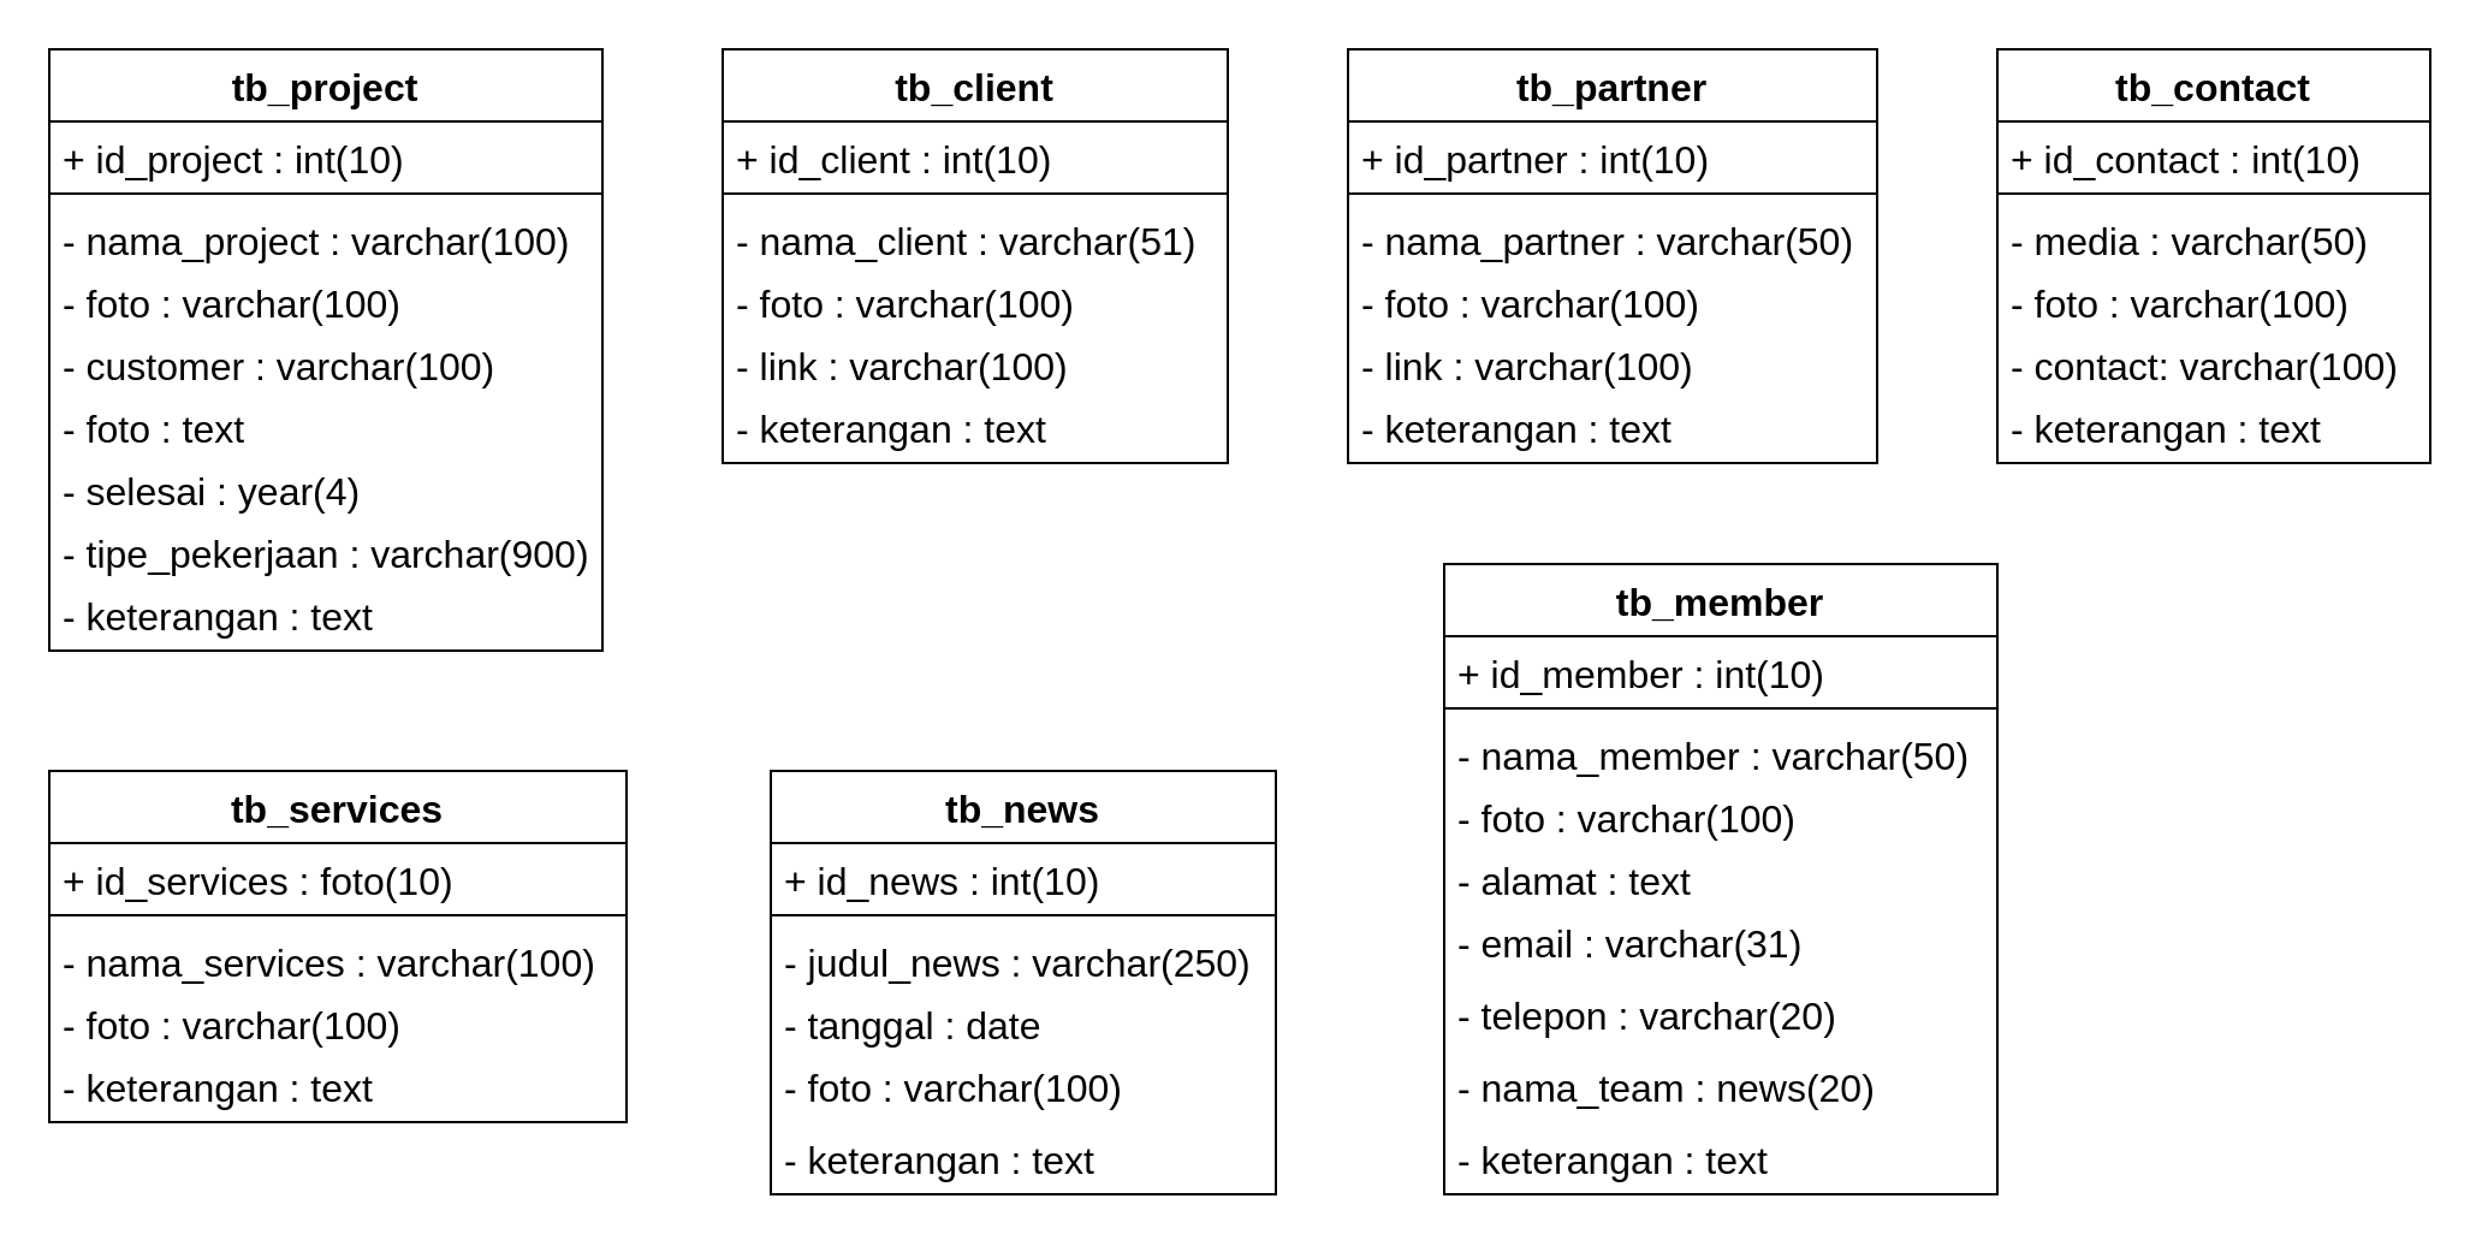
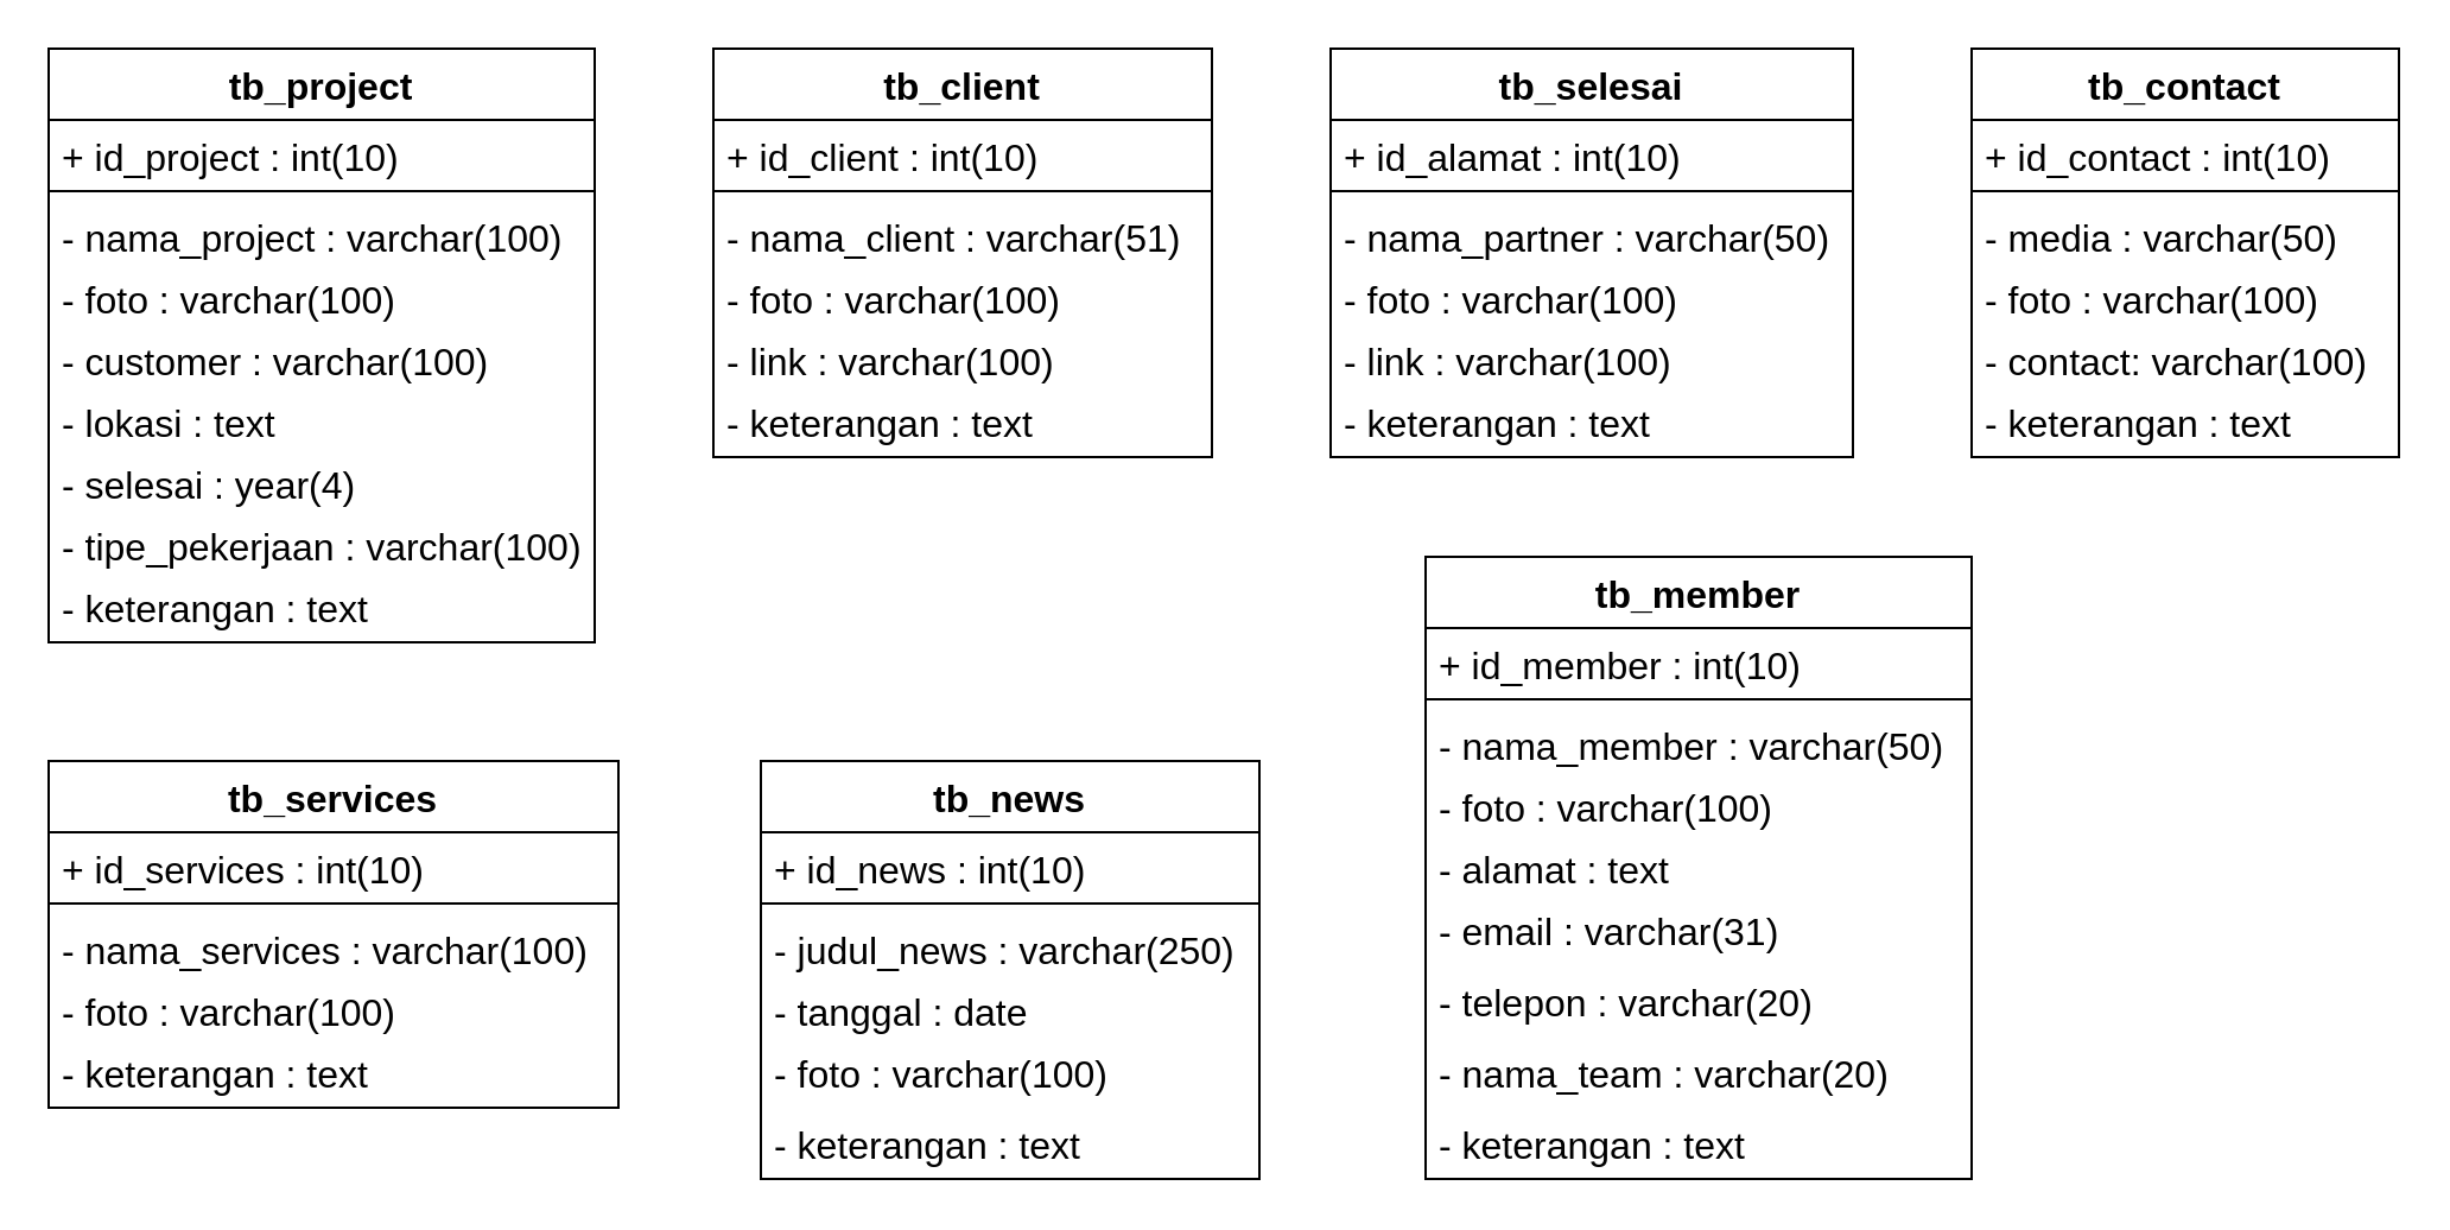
- <mxCell id="33" value="tb_partner" style="swimlane;fontStyle=1;align=center;verticalAlign=top;childLayout=stackLayout;horizontal=1;startSize=30;horizontalStack=0;resizeParent=1;resizeParentMax=0;resizeLast=0;collapsible=1;marginBottom=0;fontSize=16;" parent="1" vertex="1"><mxGeometry x="560" y="20" width="220" height="172" as="geometry" /></mxCell>
+ <mxCell id="33" value="tb_selesai" style="swimlane;fontStyle=1;align=center;verticalAlign=top;childLayout=stackLayout;horizontal=1;startSize=30;horizontalStack=0;resizeParent=1;resizeParentMax=0;resizeLast=0;collapsible=1;marginBottom=0;fontSize=16;" parent="1" vertex="1"><mxGeometry x="560" y="20" width="220" height="172" as="geometry" /></mxCell>
- <mxCell id="34" value="+ id_partner : int(10)" style="text;strokeColor=none;fillColor=none;align=left;verticalAlign=top;spacingLeft=4;spacingRight=4;overflow=hidden;rotatable=0;points=[[0,0.5],[1,0.5]];portConstraint=eastwest;fontSize=16;" parent="33" vertex="1"><mxGeometry y="30" width="220" height="26" as="geometry" /></mxCell>
+ <mxCell id="34" value="+ id_alamat : int(10)" style="text;strokeColor=none;fillColor=none;align=left;verticalAlign=top;spacingLeft=4;spacingRight=4;overflow=hidden;rotatable=0;points=[[0,0.5],[1,0.5]];portConstraint=eastwest;fontSize=16;" parent="33" vertex="1"><mxGeometry y="30" width="220" height="26" as="geometry" /></mxCell>
- <mxCell id="8" value="- foto : text" style="text;strokeColor=none;fillColor=none;align=left;verticalAlign=top;spacingLeft=4;spacingRight=4;overflow=hidden;rotatable=0;points=[[0,0.5],[1,0.5]];portConstraint=eastwest;fontSize=16;" parent="2" vertex="1"><mxGeometry y="142" width="230" height="26" as="geometry" /></mxCell>
+ <mxCell id="8" value="- lokasi : text" style="text;strokeColor=none;fillColor=none;align=left;verticalAlign=top;spacingLeft=4;spacingRight=4;overflow=hidden;rotatable=0;points=[[0,0.5],[1,0.5]];portConstraint=eastwest;fontSize=16;" parent="2" vertex="1"><mxGeometry y="142" width="230" height="26" as="geometry" /></mxCell>
- <mxCell id="10" value="- tipe_pekerjaan : varchar(900)" style="text;strokeColor=none;fillColor=none;align=left;verticalAlign=top;spacingLeft=4;spacingRight=4;overflow=hidden;rotatable=0;points=[[0,0.5],[1,0.5]];portConstraint=eastwest;fontSize=16;" parent="2" vertex="1"><mxGeometry y="194" width="230" height="26" as="geometry" /></mxCell>
+ <mxCell id="10" value="- tipe_pekerjaan : varchar(100)" style="text;strokeColor=none;fillColor=none;align=left;verticalAlign=top;spacingLeft=4;spacingRight=4;overflow=hidden;rotatable=0;points=[[0,0.5],[1,0.5]];portConstraint=eastwest;fontSize=16;" parent="2" vertex="1"><mxGeometry y="194" width="230" height="26" as="geometry" /></mxCell>
- <mxCell id="41" value="+ id_services : foto(10)" style="text;strokeColor=none;fillColor=none;align=left;verticalAlign=top;spacingLeft=4;spacingRight=4;overflow=hidden;rotatable=0;points=[[0,0.5],[1,0.5]];portConstraint=eastwest;fontSize=16;" parent="40" vertex="1"><mxGeometry y="30" width="240" height="26" as="geometry" /></mxCell>
+ <mxCell id="41" value="+ id_services : int(10)" style="text;strokeColor=none;fillColor=none;align=left;verticalAlign=top;spacingLeft=4;spacingRight=4;overflow=hidden;rotatable=0;points=[[0,0.5],[1,0.5]];portConstraint=eastwest;fontSize=16;" parent="40" vertex="1"><mxGeometry y="30" width="240" height="26" as="geometry" /></mxCell>
- <mxCell id="54" value="- nama_team : news(20)" style="text;strokeColor=none;fillColor=none;align=left;verticalAlign=top;spacingLeft=4;spacingRight=4;overflow=hidden;rotatable=0;points=[[0,0.5],[1,0.5]];portConstraint=eastwest;fontSize=16;" vertex="1" parent="46"><mxGeometry y="202" width="230" height="30" as="geometry" /></mxCell>
+ <mxCell id="54" value="- nama_team : varchar(20)" style="text;strokeColor=none;fillColor=none;align=left;verticalAlign=top;spacingLeft=4;spacingRight=4;overflow=hidden;rotatable=0;points=[[0,0.5],[1,0.5]];portConstraint=eastwest;fontSize=16;" vertex="1" parent="46"><mxGeometry y="202" width="230" height="30" as="geometry" /></mxCell>
